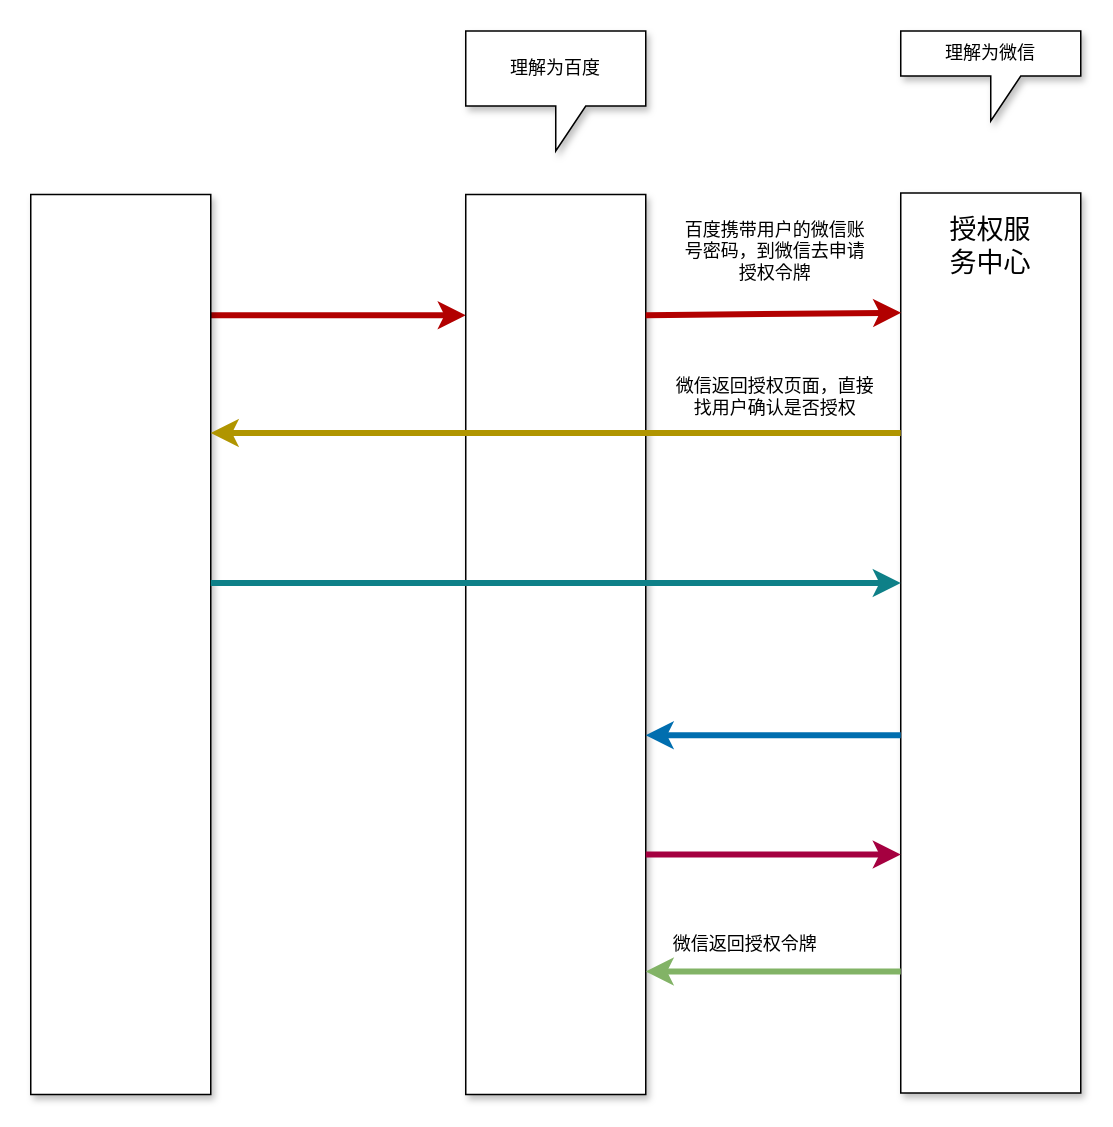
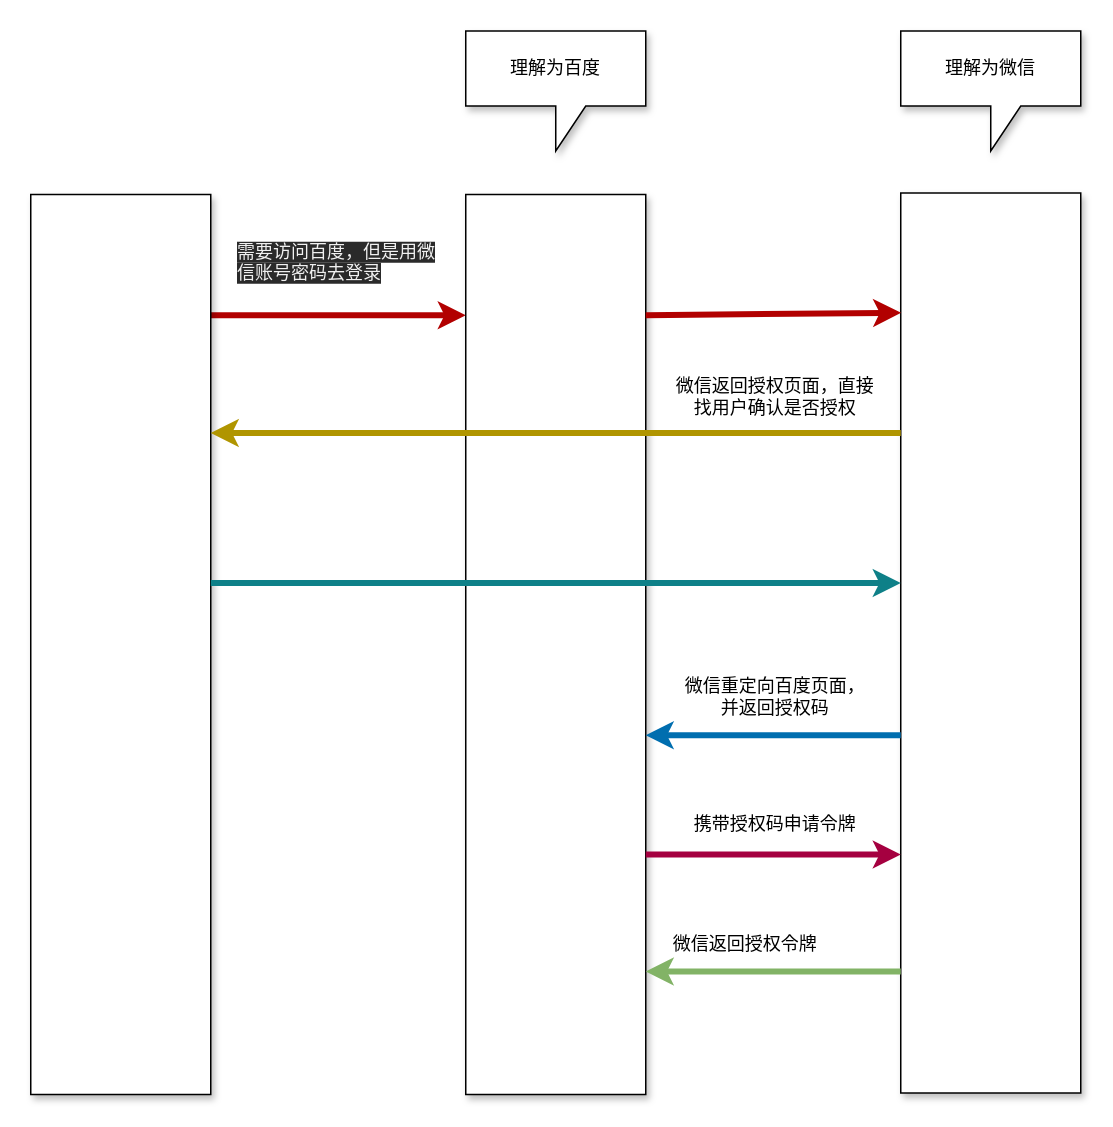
- <mxCell id="7" value="理解为微信" style="shape=callout;whiteSpace=wrap;html=1;perimeter=calloutPerimeter;shadow=1;fontSize=12;" vertex="1" parent="1"><mxGeometry x="600" y="20" width="120" height="60" as="geometry" /></mxCell>
+ <mxCell id="7" value="理解为微信" style="shape=callout;whiteSpace=wrap;html=1;perimeter=calloutPerimeter;shadow=1;fontSize=12;" vertex="1" parent="1"><mxGeometry x="600" y="20" width="120" height="80" as="geometry" /></mxCell>
- <mxCell id="10" value="&lt;span style=&quot;font-size: 18px&quot;&gt;授权服务中心&lt;/span&gt;" style="text;html=1;strokeColor=none;fillColor=none;align=center;verticalAlign=middle;whiteSpace=wrap;rounded=0;shadow=1;fontSize=12;" vertex="1" parent="1"><mxGeometry x="630" y="149" width="60" height="30" as="geometry" /></mxCell>
- <mxCell id="9" value="百度携带用户的微信账&lt;br&gt;号密码，到微信去申请&lt;br&gt;授权令牌" style="text;html=1;align=center;verticalAlign=middle;resizable=0;points=[];autosize=1;strokeColor=none;fillColor=none;fontSize=12;" vertex="1" parent="1"><mxGeometry x="446" y="142" width="140" height="50" as="geometry" /></mxCell>
+ <mxCell id="8" value="&lt;span style=&quot;color: rgb(240 , 240 , 240) ; font-family: &amp;#34;helvetica&amp;#34; ; font-size: 12px ; font-style: normal ; font-weight: 400 ; letter-spacing: normal ; text-align: center ; text-indent: 0px ; text-transform: none ; word-spacing: 0px ; background-color: rgb(42 , 42 , 42) ; display: inline ; float: none&quot;&gt;需要访问&lt;/span&gt;&lt;span style=&quot;color: rgb(240 , 240 , 240) ; font-family: &amp;#34;helvetica&amp;#34; ; font-size: 12px ; font-style: normal ; font-weight: 400 ; letter-spacing: normal ; text-align: center ; text-indent: 0px ; text-transform: none ; word-spacing: 0px ; background-color: rgb(42 , 42 , 42) ; display: inline ; float: none&quot;&gt;百度，但是&lt;/span&gt;&lt;span style=&quot;color: rgb(240 , 240 , 240) ; font-family: &amp;#34;helvetica&amp;#34; ; font-size: 12px ; font-style: normal ; font-weight: 400 ; letter-spacing: normal ; text-align: center ; text-indent: 0px ; text-transform: none ; word-spacing: 0px ; background-color: rgb(42 , 42 , 42) ; display: inline ; float: none&quot;&gt;用微信账号&lt;/span&gt;&lt;span style=&quot;color: rgb(240 , 240 , 240) ; font-family: &amp;#34;helvetica&amp;#34; ; font-size: 12px ; font-style: normal ; font-weight: 400 ; letter-spacing: normal ; text-align: center ; text-indent: 0px ; text-transform: none ; word-spacing: 0px ; background-color: rgb(42 , 42 , 42) ; display: inline ; float: none&quot;&gt;密码去登录&lt;/span&gt;" style="text;whiteSpace=wrap;html=1;fontSize=12;" vertex="1" parent="1"><mxGeometry x="156" y="154" width="140" height="40" as="geometry" /></mxCell>
+ <mxCell id="12" value="微信重定向百度页面，&lt;br&gt;并返回授权码" style="text;html=1;align=center;verticalAlign=middle;resizable=0;points=[];autosize=1;strokeColor=none;fillColor=none;fontSize=12;" vertex="1" parent="1"><mxGeometry x="446" y="449" width="140" height="30" as="geometry" /></mxCell>
+ <mxCell id="13" value="携带授权码申请令牌" style="text;html=1;align=center;verticalAlign=middle;resizable=0;points=[];autosize=1;strokeColor=none;fillColor=none;fontSize=12;" vertex="1" parent="1"><mxGeometry x="456" y="539" width="120" height="20" as="geometry" /></mxCell>
